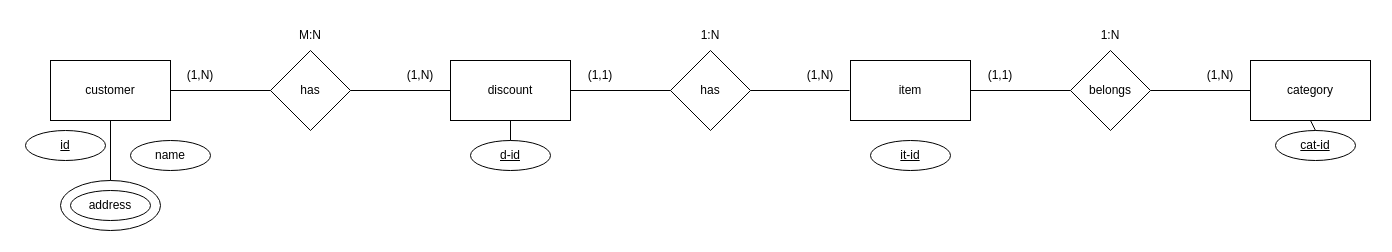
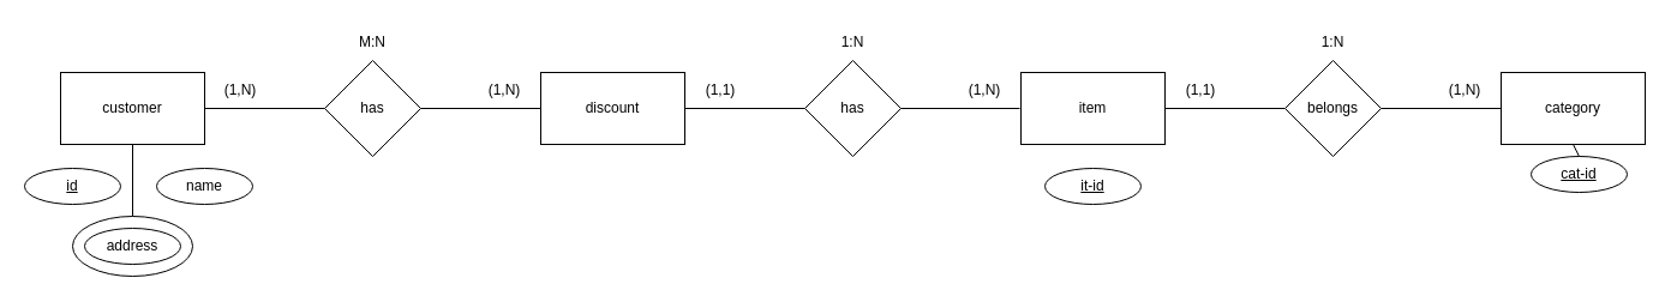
- <mxCell id="32" value="" style="endArrow=none;html=1;rounded=0;exitX=0.5;exitY=1;exitDx=0;exitDy=0;entryX=0.5;entryY=0;entryDx=0;entryDy=0;" edge="1" parent="1" source="5" target="28"><mxGeometry width="50" height="50" relative="1" as="geometry"><mxPoint x="710" y="390" as="sourcePoint" /><mxPoint x="760" y="340" as="targetPoint" /></mxGeometry></mxCell>
- <mxCell id="25" value="&lt;u&gt;id&lt;/u&gt;" style="ellipse;whiteSpace=wrap;html=1;" vertex="1" parent="1"><mxGeometry x="25" y="130" width="80" height="30" as="geometry" /></mxCell>
+ <mxCell id="25" value="&lt;u&gt;id&lt;/u&gt;" style="ellipse;whiteSpace=wrap;html=1;" vertex="1" parent="1"><mxGeometry x="20" y="140" width="80" height="30" as="geometry" /></mxCell>
- <mxCell id="28" value="&lt;u&gt;d-id&lt;/u&gt;" style="ellipse;whiteSpace=wrap;html=1;" vertex="1" parent="1"><mxGeometry x="470" y="140" width="80" height="30" as="geometry" /></mxCell>
